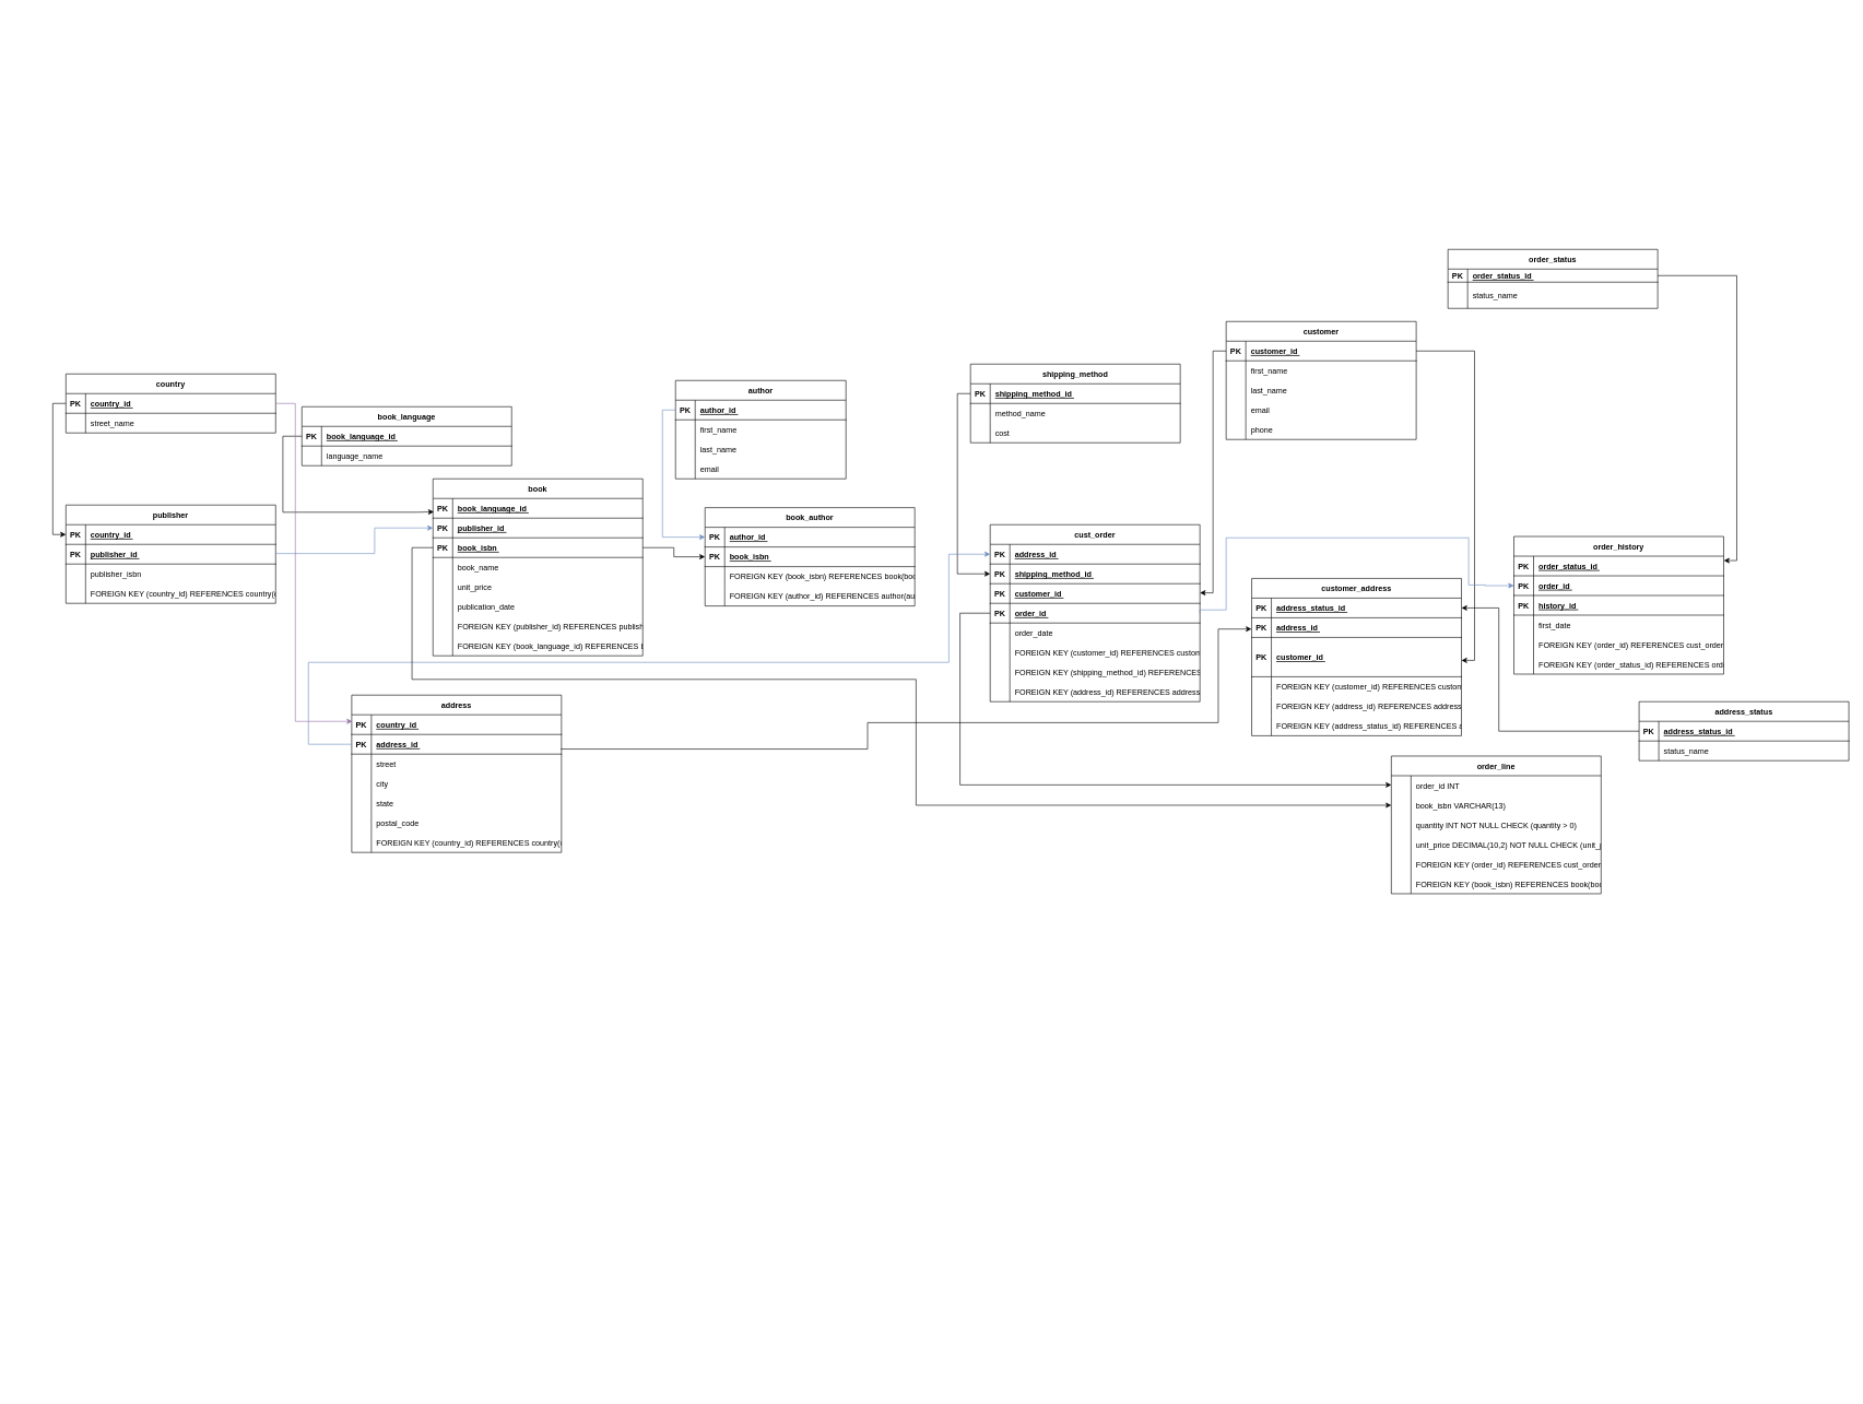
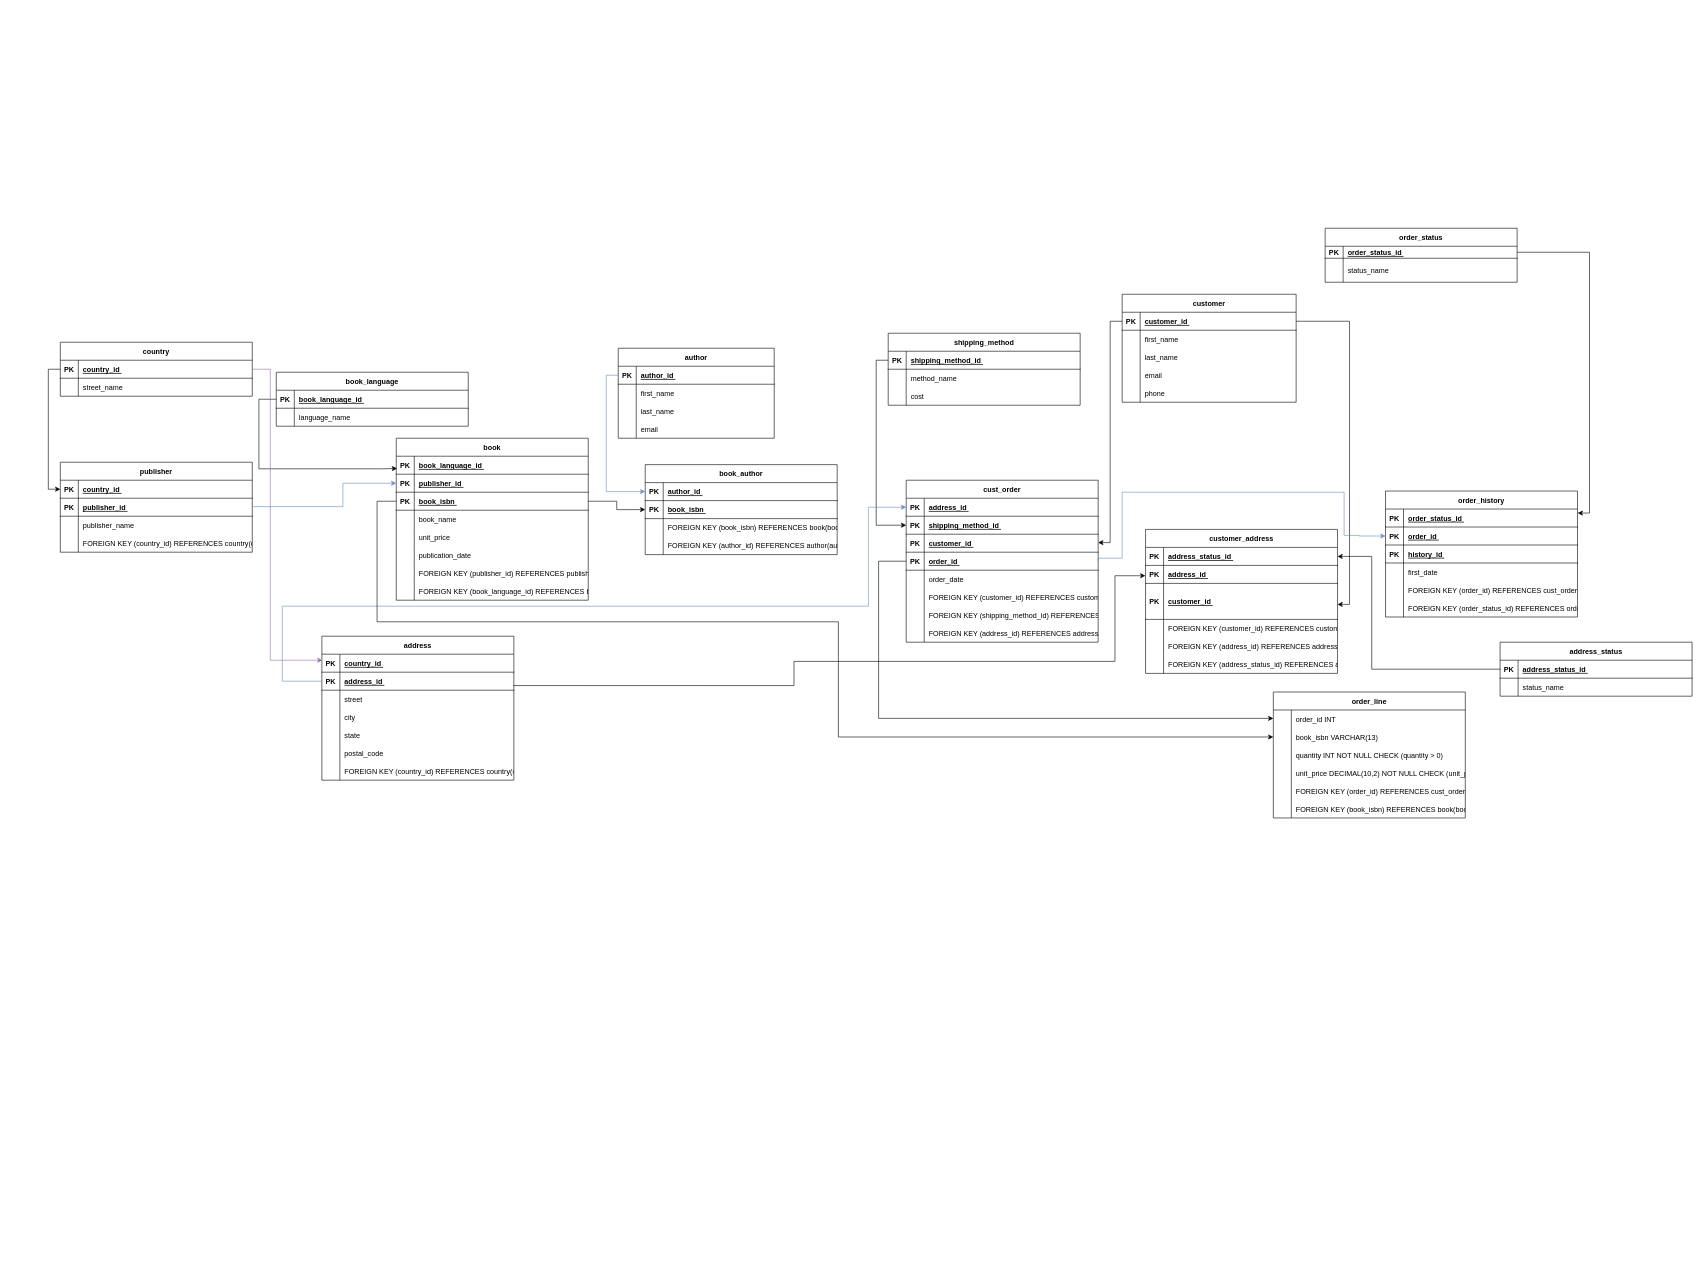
- <mxCell id="26" value="publisher_isbn " style="shape=partialRectangle;overflow=hidden;connectable=0;fillColor=none;align=left;strokeColor=inherit;top=0;left=0;bottom=0;right=0;spacingLeft=6;" vertex="1" parent="24"><mxGeometry x="30" width="290" height="30" as="geometry"><mxRectangle width="290" height="30" as="alternateBounds" /></mxGeometry></mxCell>
+ <mxCell id="26" value="publisher_name " style="shape=partialRectangle;overflow=hidden;connectable=0;fillColor=none;align=left;strokeColor=inherit;top=0;left=0;bottom=0;right=0;spacingLeft=6;" vertex="1" parent="24"><mxGeometry x="30" width="290" height="30" as="geometry"><mxRectangle width="290" height="30" as="alternateBounds" /></mxGeometry></mxCell>
